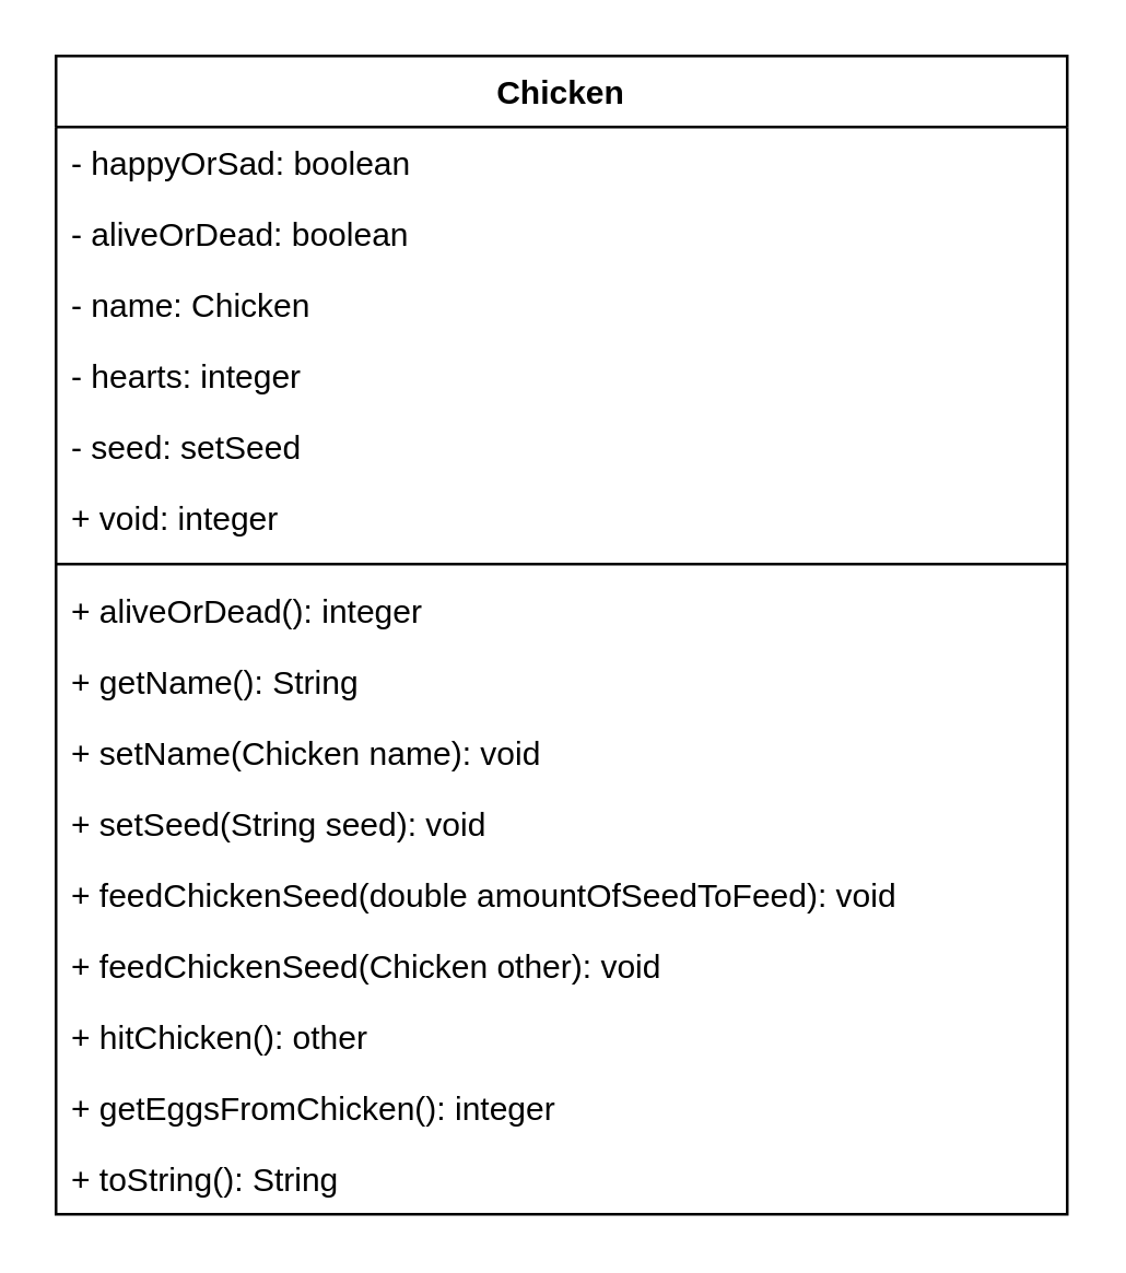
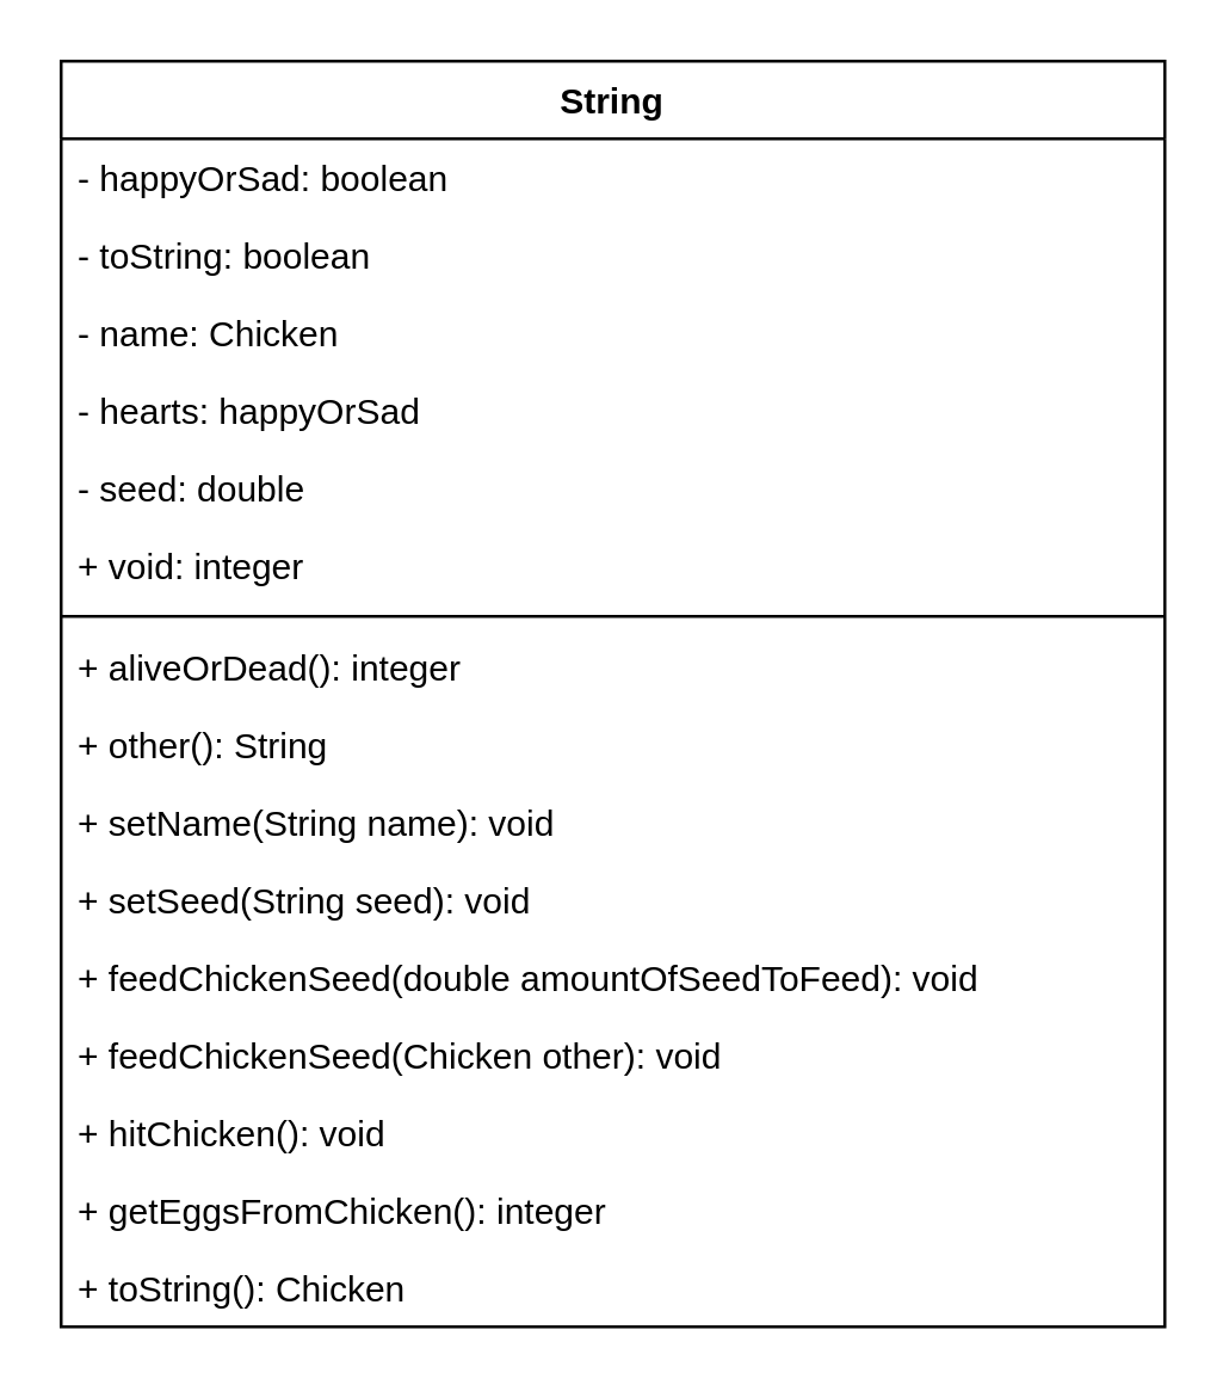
- <mxCell id="2" value="Chicken" style="swimlane;fontStyle=1;align=center;verticalAlign=top;childLayout=stackLayout;horizontal=1;startSize=26;horizontalStack=0;resizeParent=1;resizeParentMax=0;resizeLast=0;collapsible=1;marginBottom=0;" parent="1" vertex="1"><mxGeometry x="20" y="20" width="370" height="424" as="geometry"><mxRectangle x="110" y="40" width="80" height="26" as="alternateBounds" /></mxGeometry></mxCell>
+ <mxCell id="2" value="String" style="swimlane;fontStyle=1;align=center;verticalAlign=top;childLayout=stackLayout;horizontal=1;startSize=26;horizontalStack=0;resizeParent=1;resizeParentMax=0;resizeLast=0;collapsible=1;marginBottom=0;" parent="1" vertex="1"><mxGeometry x="20" y="20" width="370" height="424" as="geometry"><mxRectangle x="110" y="40" width="80" height="26" as="alternateBounds" /></mxGeometry></mxCell>
- <mxCell id="4" value="- aliveOrDead: boolean" style="text;strokeColor=none;fillColor=none;align=left;verticalAlign=top;spacingLeft=4;spacingRight=4;overflow=hidden;rotatable=0;points=[[0,0.5],[1,0.5]];portConstraint=eastwest;" parent="2" vertex="1"><mxGeometry y="52" width="370" height="26" as="geometry" /></mxCell>
+ <mxCell id="4" value="- toString: boolean" style="text;strokeColor=none;fillColor=none;align=left;verticalAlign=top;spacingLeft=4;spacingRight=4;overflow=hidden;rotatable=0;points=[[0,0.5],[1,0.5]];portConstraint=eastwest;" parent="2" vertex="1"><mxGeometry y="52" width="370" height="26" as="geometry" /></mxCell>
- <mxCell id="6" value="- hearts: integer" style="text;strokeColor=none;fillColor=none;align=left;verticalAlign=top;spacingLeft=4;spacingRight=4;overflow=hidden;rotatable=0;points=[[0,0.5],[1,0.5]];portConstraint=eastwest;" parent="2" vertex="1"><mxGeometry y="104" width="370" height="26" as="geometry" /></mxCell>
+ <mxCell id="6" value="- hearts: happyOrSad" style="text;strokeColor=none;fillColor=none;align=left;verticalAlign=top;spacingLeft=4;spacingRight=4;overflow=hidden;rotatable=0;points=[[0,0.5],[1,0.5]];portConstraint=eastwest;" parent="2" vertex="1"><mxGeometry y="104" width="370" height="26" as="geometry" /></mxCell>
- <mxCell id="7" value="- seed: setSeed" style="text;strokeColor=none;fillColor=none;align=left;verticalAlign=top;spacingLeft=4;spacingRight=4;overflow=hidden;rotatable=0;points=[[0,0.5],[1,0.5]];portConstraint=eastwest;" parent="2" vertex="1"><mxGeometry y="130" width="370" height="26" as="geometry" /></mxCell>
+ <mxCell id="7" value="- seed: double" style="text;strokeColor=none;fillColor=none;align=left;verticalAlign=top;spacingLeft=4;spacingRight=4;overflow=hidden;rotatable=0;points=[[0,0.5],[1,0.5]];portConstraint=eastwest;" parent="2" vertex="1"><mxGeometry y="130" width="370" height="26" as="geometry" /></mxCell>
- <mxCell id="11" value="+ getName(): String" style="text;strokeColor=none;fillColor=none;align=left;verticalAlign=top;spacingLeft=4;spacingRight=4;overflow=hidden;rotatable=0;points=[[0,0.5],[1,0.5]];portConstraint=eastwest;" vertex="1" parent="2"><mxGeometry y="216" width="370" height="26" as="geometry" /></mxCell>
+ <mxCell id="11" value="+ other(): String" style="text;strokeColor=none;fillColor=none;align=left;verticalAlign=top;spacingLeft=4;spacingRight=4;overflow=hidden;rotatable=0;points=[[0,0.5],[1,0.5]];portConstraint=eastwest;" vertex="1" parent="2"><mxGeometry y="216" width="370" height="26" as="geometry" /></mxCell>
- <mxCell id="12" value="+ setName(Chicken name): void" style="text;strokeColor=none;fillColor=none;align=left;verticalAlign=top;spacingLeft=4;spacingRight=4;overflow=hidden;rotatable=0;points=[[0,0.5],[1,0.5]];portConstraint=eastwest;" parent="2" vertex="1"><mxGeometry y="242" width="370" height="26" as="geometry" /></mxCell>
+ <mxCell id="12" value="+ setName(String name): void" style="text;strokeColor=none;fillColor=none;align=left;verticalAlign=top;spacingLeft=4;spacingRight=4;overflow=hidden;rotatable=0;points=[[0,0.5],[1,0.5]];portConstraint=eastwest;" parent="2" vertex="1"><mxGeometry y="242" width="370" height="26" as="geometry" /></mxCell>
- <mxCell id="16" value="+ hitChicken(): other" style="text;strokeColor=none;fillColor=none;align=left;verticalAlign=top;spacingLeft=4;spacingRight=4;overflow=hidden;rotatable=0;points=[[0,0.5],[1,0.5]];portConstraint=eastwest;" parent="2" vertex="1"><mxGeometry y="346" width="370" height="26" as="geometry" /></mxCell>
+ <mxCell id="16" value="+ hitChicken(): void" style="text;strokeColor=none;fillColor=none;align=left;verticalAlign=top;spacingLeft=4;spacingRight=4;overflow=hidden;rotatable=0;points=[[0,0.5],[1,0.5]];portConstraint=eastwest;" parent="2" vertex="1"><mxGeometry y="346" width="370" height="26" as="geometry" /></mxCell>
- <mxCell id="18" value="+ toString(): String" style="text;strokeColor=none;fillColor=none;align=left;verticalAlign=top;spacingLeft=4;spacingRight=4;overflow=hidden;rotatable=0;points=[[0,0.5],[1,0.5]];portConstraint=eastwest;" parent="2" vertex="1"><mxGeometry y="398" width="370" height="26" as="geometry" /></mxCell>
+ <mxCell id="18" value="+ toString(): Chicken" style="text;strokeColor=none;fillColor=none;align=left;verticalAlign=top;spacingLeft=4;spacingRight=4;overflow=hidden;rotatable=0;points=[[0,0.5],[1,0.5]];portConstraint=eastwest;" parent="2" vertex="1"><mxGeometry y="398" width="370" height="26" as="geometry" /></mxCell>
